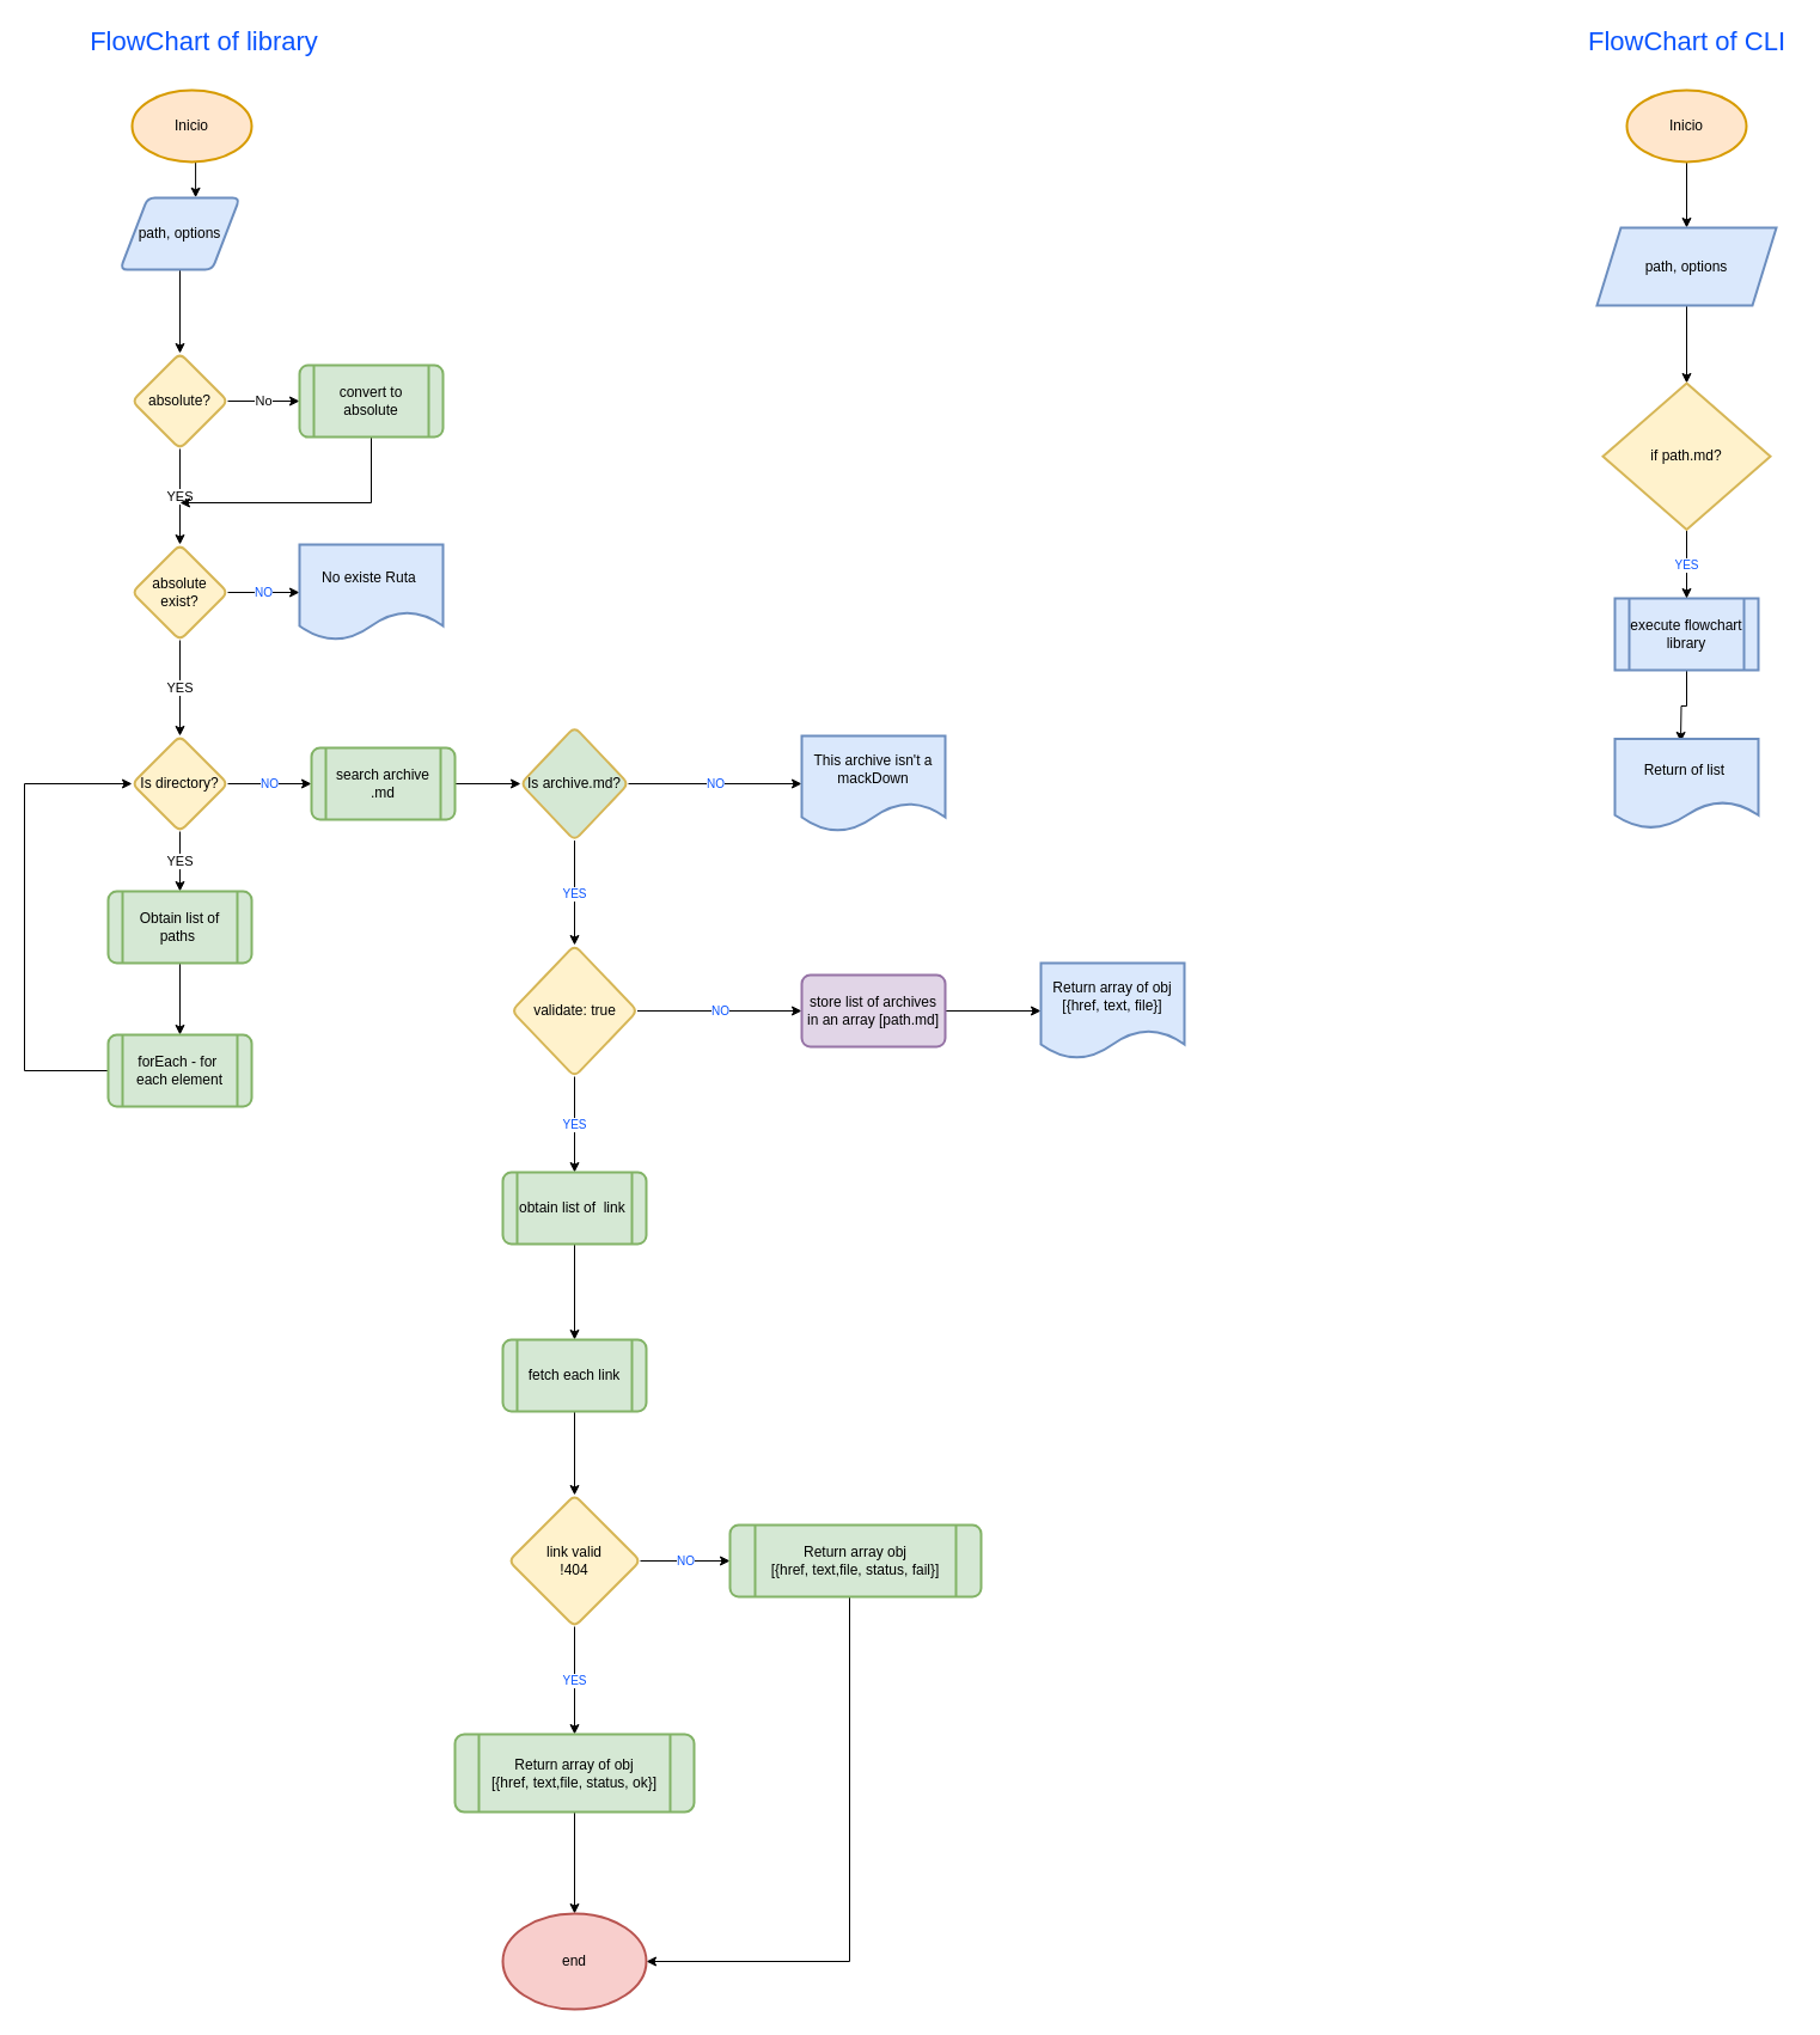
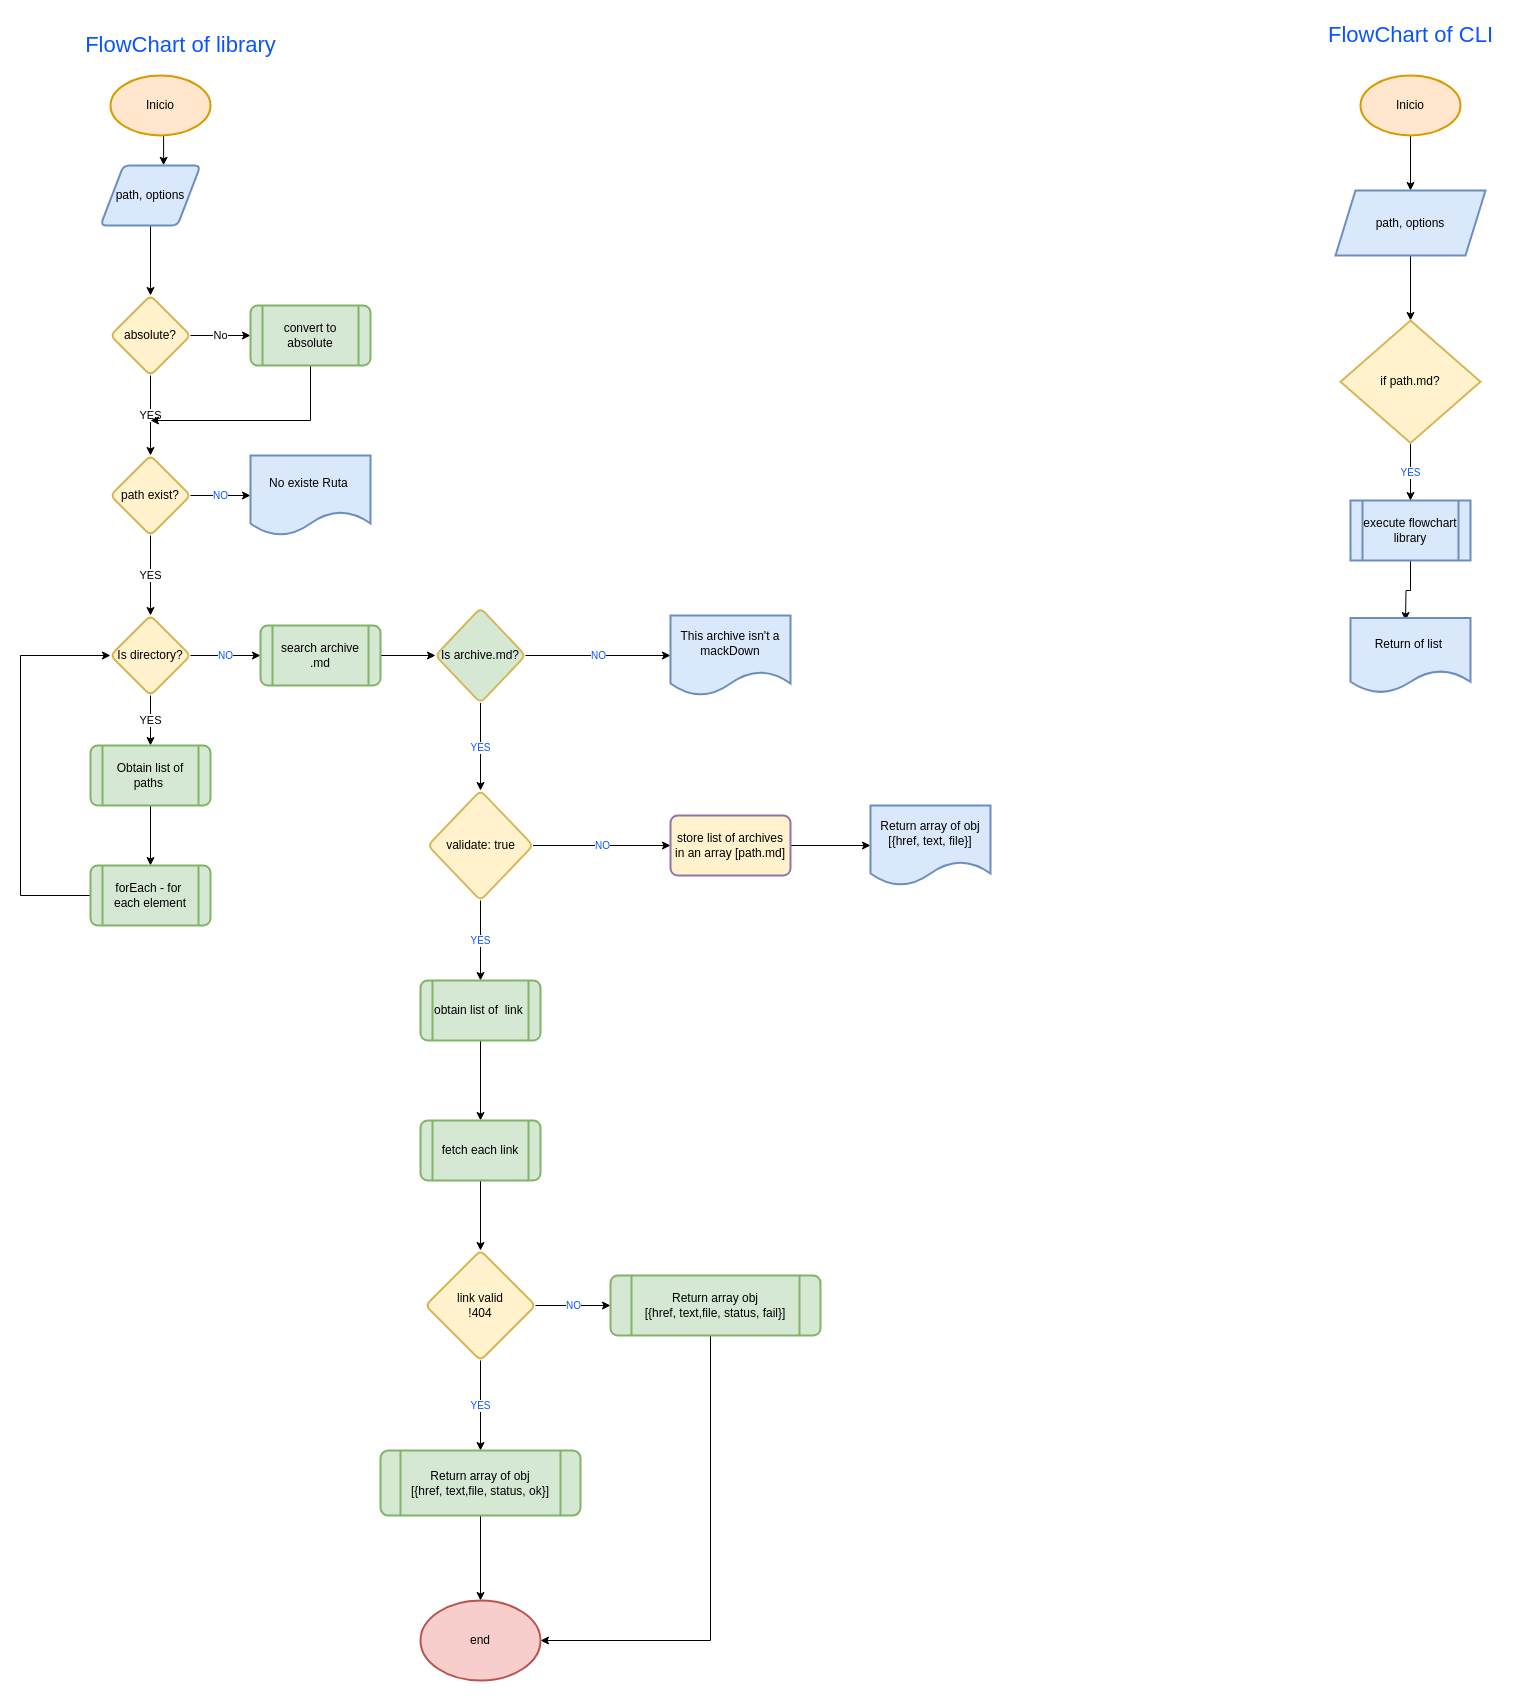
- <mxCell id="21" value="FlowChart of library" style="text;html=1;align=center;verticalAlign=middle;resizable=0;points=[];autosize=1;fontSize=22;fontColor=#0A54FF;" vertex="1" parent="1"><mxGeometry x="65" y="20" width="210" height="30" as="geometry" /></mxCell>
+ <mxCell id="21" value="FlowChart of library" style="text;html=1;align=center;verticalAlign=middle;resizable=0;points=[];autosize=1;fontSize=22;fontColor=#0A54FF;" vertex="1" parent="1"><mxGeometry x="75" y="30" width="210" height="30" as="geometry" /></mxCell>
- <mxCell id="13" value="absolute exist?" style="rhombus;whiteSpace=wrap;html=1;rounded=1;strokeWidth=2;arcSize=12;fillColor=#fff2cc;strokeColor=#d6b656;" vertex="1" parent="1"><mxGeometry x="110" y="455" width="80" height="80" as="geometry" /></mxCell>
+ <mxCell id="13" value="path exist?" style="rhombus;whiteSpace=wrap;html=1;rounded=1;strokeWidth=2;arcSize=12;fillColor=#fff2cc;strokeColor=#d6b656;" vertex="1" parent="1"><mxGeometry x="110" y="455" width="80" height="80" as="geometry" /></mxCell>
- <mxCell id="36" value="store list of archives in an array [path.md]" style="whiteSpace=wrap;html=1;rounded=1;strokeWidth=2;arcSize=12;fillColor=#e1d5e7;strokeColor=#9673a6;" vertex="1" parent="1"><mxGeometry x="670" y="815" width="120" height="60" as="geometry" /></mxCell>
+ <mxCell id="36" value="store list of archives in an array [path.md]" style="whiteSpace=wrap;html=1;rounded=1;strokeWidth=2;arcSize=12;fillColor=#fff2cc;strokeColor=#9673a6;" vertex="1" parent="1"><mxGeometry x="670" y="815" width="120" height="60" as="geometry" /></mxCell>
